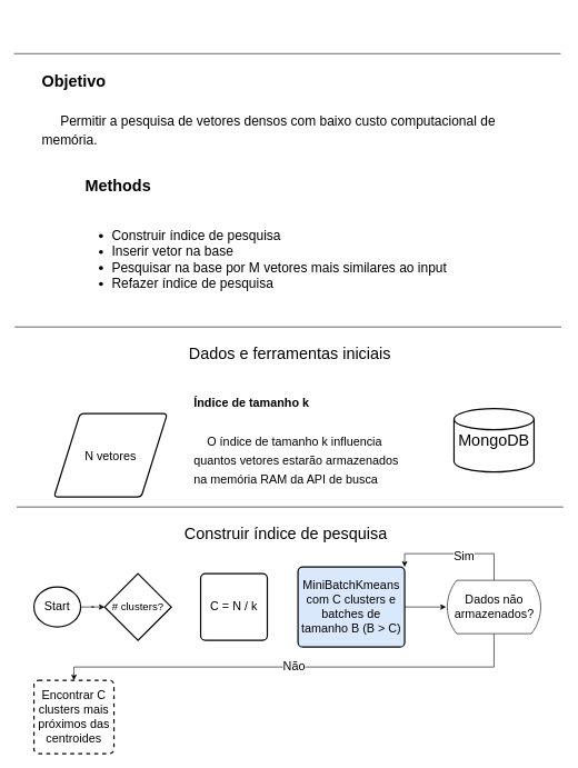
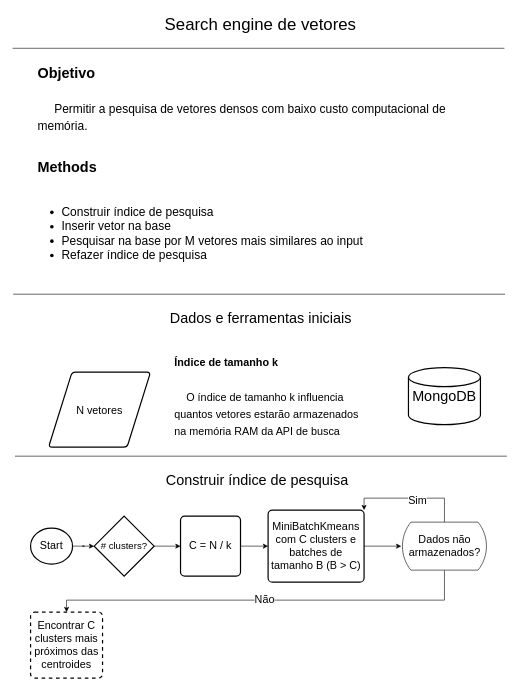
+ <mxCell id="2" value="&lt;font style=&quot;font-size: 28px&quot;&gt;Search engine de vetores&lt;/font&gt;" style="text;html=1;strokeColor=none;fillColor=none;align=center;verticalAlign=middle;whiteSpace=wrap;rounded=0;" vertex="1" parent="1"><mxGeometry x="218" y="20" width="431" height="40" as="geometry" /></mxCell>
- <mxCell id="3" value="&lt;div&gt;&lt;b&gt;Methods&lt;/b&gt;&lt;/div&gt;&lt;div&gt;&lt;b&gt;&lt;br&gt;&lt;/b&gt;&lt;/div&gt;&lt;div style=&quot;font-size: 20px&quot;&gt;&lt;ul&gt;&lt;li&gt;Construir índice de pesquisa&lt;/li&gt;&lt;li&gt;Inserir vetor na base&lt;/li&gt;&lt;li&gt;Pesquisar na base por M vetores mais similares ao input&lt;/li&gt;&lt;li&gt;Refazer&amp;nbsp;índice de pesquisa&lt;/li&gt;&lt;/ul&gt;&lt;/div&gt;" style="text;html=1;strokeColor=none;fillColor=none;align=left;verticalAlign=middle;whiteSpace=wrap;rounded=0;fontSize=24;" vertex="1" parent="1"><mxGeometry x="125" y="260" width="690" height="200" as="geometry" /></mxCell>
+ <mxCell id="3" value="&lt;div&gt;&lt;b&gt;Methods&lt;/b&gt;&lt;/div&gt;&lt;div&gt;&lt;b&gt;&lt;br&gt;&lt;/b&gt;&lt;/div&gt;&lt;div style=&quot;font-size: 20px&quot;&gt;&lt;ul&gt;&lt;li&gt;Construir índice de pesquisa&lt;/li&gt;&lt;li&gt;Inserir vetor na base&lt;/li&gt;&lt;li&gt;Pesquisar na base por M vetores mais similares ao input&lt;/li&gt;&lt;li&gt;Refazer&amp;nbsp;índice de pesquisa&lt;/li&gt;&lt;/ul&gt;&lt;/div&gt;" style="text;html=1;strokeColor=none;fillColor=none;align=left;verticalAlign=middle;whiteSpace=wrap;rounded=0;fontSize=24;" vertex="1" parent="1"><mxGeometry x="60" y="260" width="690" height="200" as="geometry" /></mxCell>
+ <mxCell id="15" style="edgeStyle=orthogonalEdgeStyle;rounded=0;orthogonalLoop=1;jettySize=auto;html=1;entryX=0;entryY=0.5;entryDx=0;entryDy=0;fontSize=18;" edge="1" parent="1" source="16" target="18"><mxGeometry relative="1" as="geometry" /></mxCell>
+ <mxCell id="17" style="edgeStyle=orthogonalEdgeStyle;rounded=0;orthogonalLoop=1;jettySize=auto;html=1;entryX=0;entryY=0.5;entryDx=0;entryDy=0;fontSize=18;" edge="1" parent="1" source="18" target="20"><mxGeometry relative="1" as="geometry" /></mxCell>
- <mxCell id="20" value="MiniBatchKmeans&lt;br&gt;com C clusters e batches de tamanho B (B &amp;gt; C)" style="rounded=1;whiteSpace=wrap;html=1;absoluteArcSize=1;arcSize=14;strokeWidth=2;fontSize=18;align=center;fillColor=#dae8fc;" vertex="1" parent="1"><mxGeometry x="446" y="850" width="160" height="120" as="geometry" /></mxCell>
+ <mxCell id="20" value="MiniBatchKmeans&lt;br&gt;com C clusters e batches de tamanho B (B &amp;gt; C)" style="rounded=1;whiteSpace=wrap;html=1;absoluteArcSize=1;arcSize=14;strokeWidth=2;fontSize=18;align=center;" vertex="1" parent="1"><mxGeometry x="446" y="850" width="160" height="120" as="geometry" /></mxCell>
